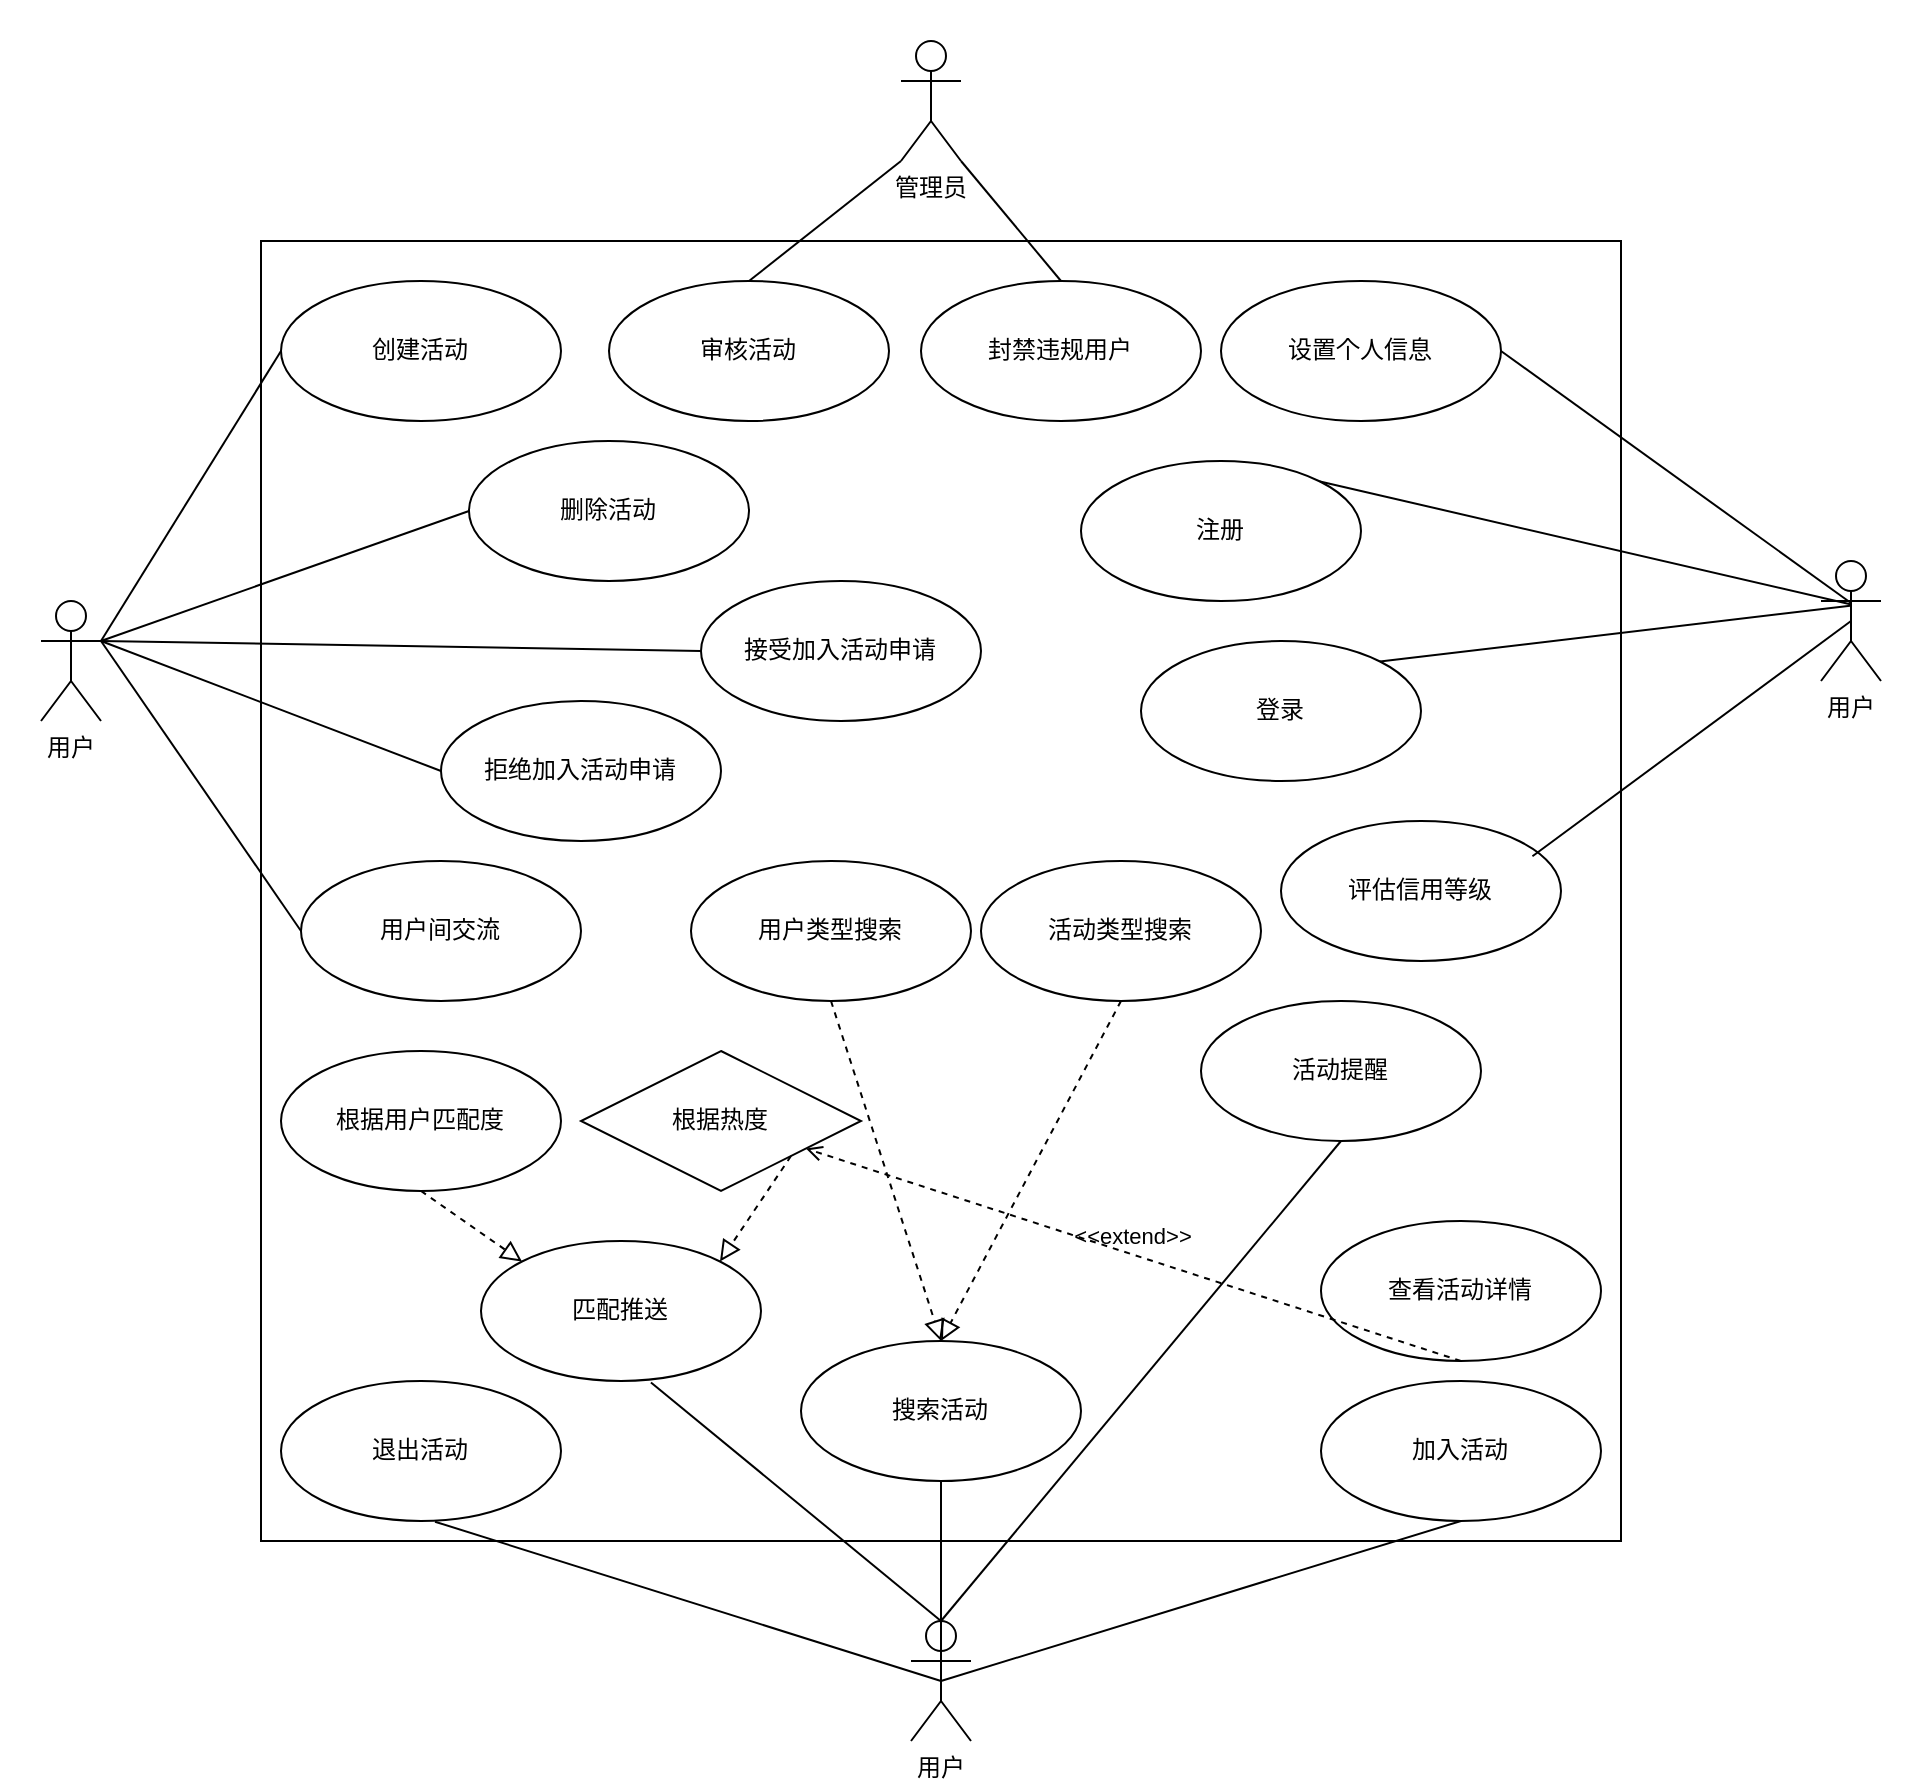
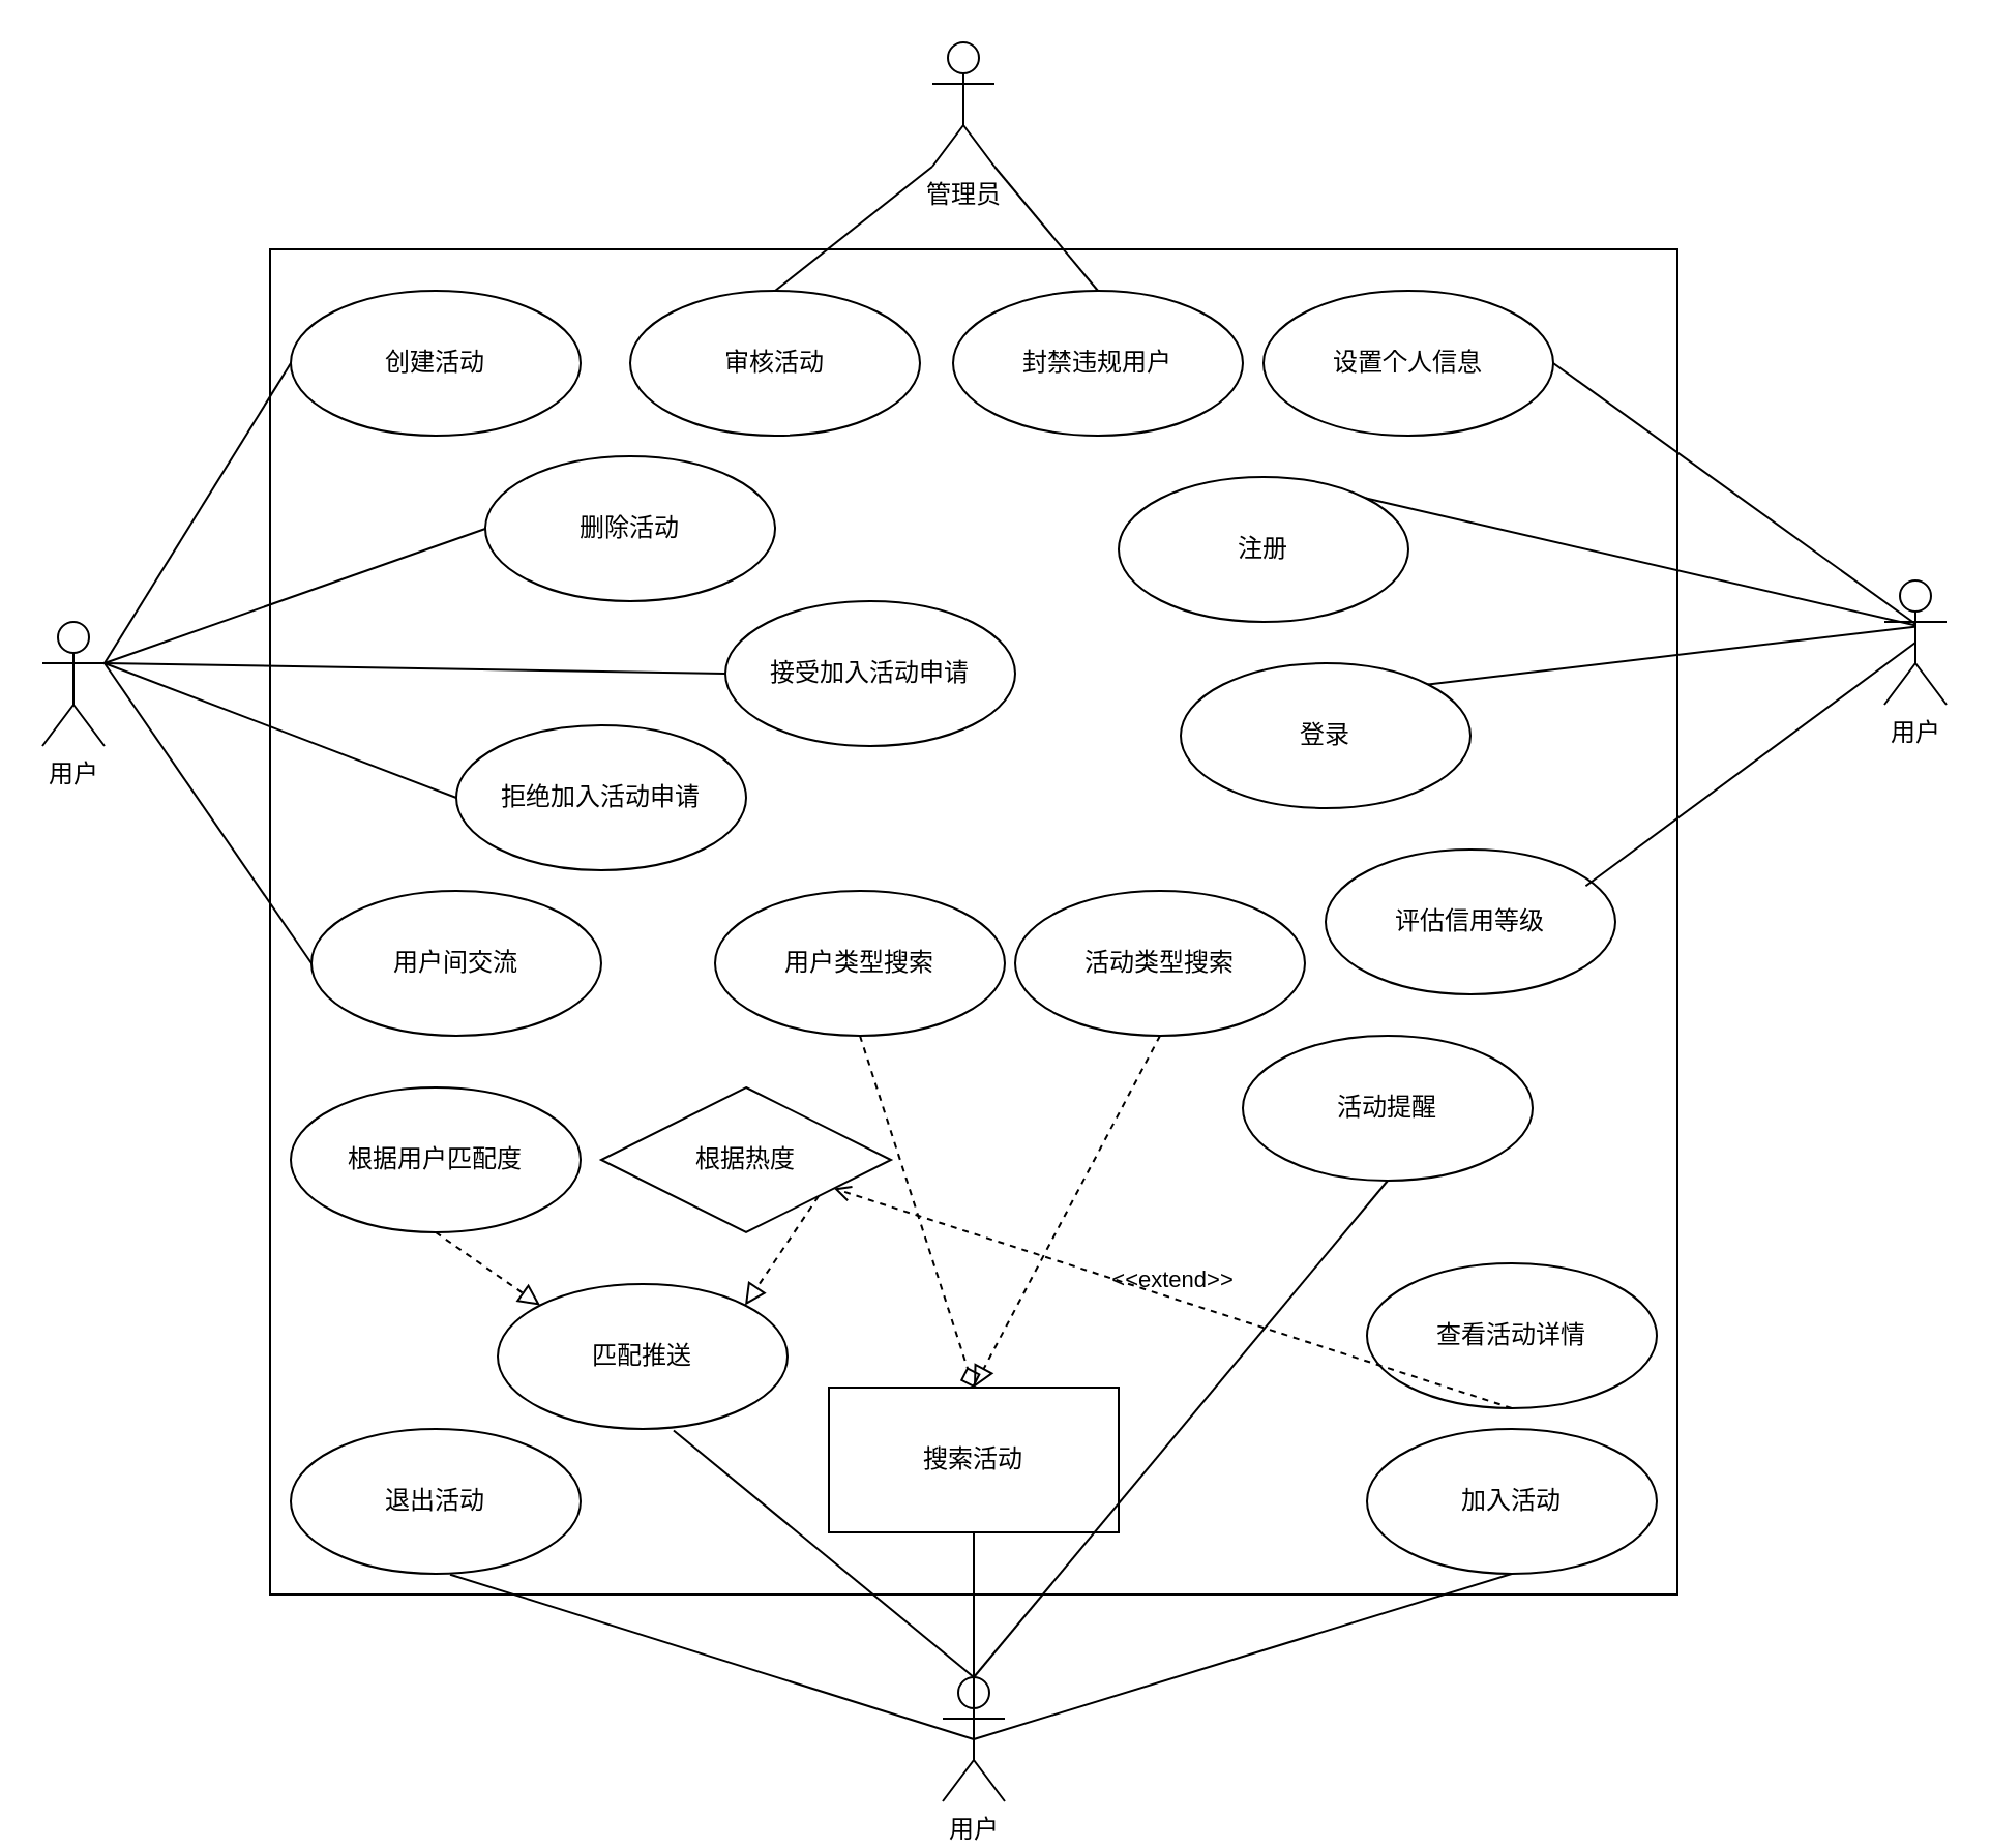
- <mxCell id="36" value="" style="endArrow=block;startArrow=none;endFill=0;startFill=0;endSize=8;html=1;verticalAlign=bottom;dashed=1;labelBackgroundColor=none;rounded=0;entryX=0.5;entryY=0;entryDx=0;entryDy=0;exitX=0.5;exitY=1;exitDx=0;exitDy=0;" parent="1" source="13" target="19" edge="1"><mxGeometry width="160" relative="1" as="geometry"><mxPoint x="430" y="670" as="sourcePoint" /><mxPoint x="590" y="670" as="targetPoint" /></mxGeometry></mxCell>
+ <mxCell id="36" value="" style="endArrow=diamond;startArrow=none;endFill=0;startFill=0;endSize=8;html=1;verticalAlign=bottom;dashed=1;labelBackgroundColor=none;rounded=0;entryX=0.5;entryY=0;entryDx=0;entryDy=0;exitX=0.5;exitY=1;exitDx=0;exitDy=0;" parent="1" source="13" target="19" edge="1"><mxGeometry width="160" relative="1" as="geometry"><mxPoint x="430" y="670" as="sourcePoint" /><mxPoint x="590" y="670" as="targetPoint" /></mxGeometry></mxCell>
- <mxCell id="19" value="搜索活动" style="ellipse;whiteSpace=wrap;html=1;" parent="1" vertex="1"><mxGeometry x="400" y="670" width="140" height="70" as="geometry" /></mxCell>
+ <mxCell id="19" value="搜索活动" style="whiteSpace=wrap;html=1;rounded=0;" parent="1" vertex="1"><mxGeometry x="400" y="670" width="140" height="70" as="geometry" /></mxCell>
